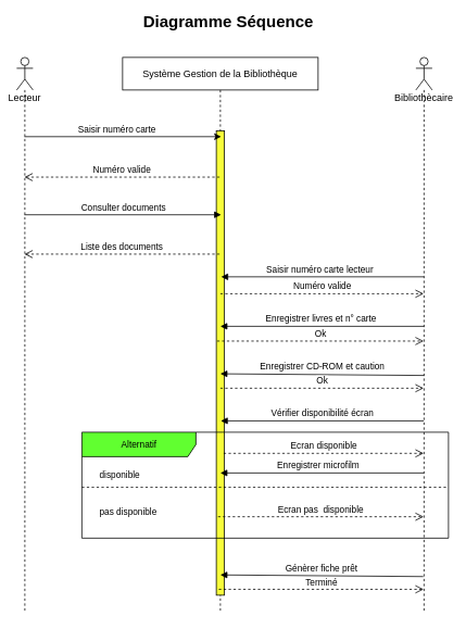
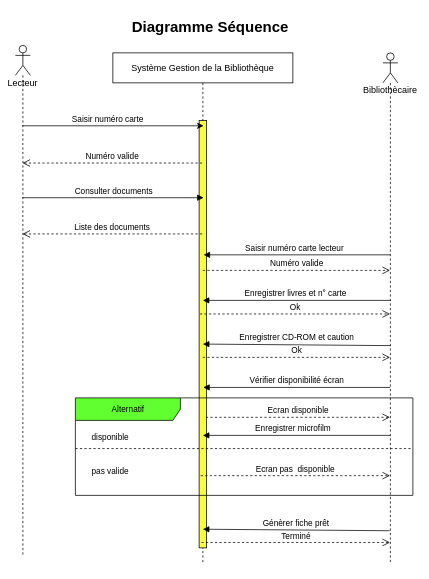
- <mxCell id="27" value="&lt;b&gt;&lt;font style=&quot;font-size: 20px&quot;&gt;Diagramme Séquence&lt;/font&gt;&lt;/b&gt;" style="text;html=1;strokeColor=none;fillColor=none;align=center;verticalAlign=middle;whiteSpace=wrap;rounded=0;fontSize=12;" vertex="1" parent="1"><mxGeometry x="170" y="10" width="220" height="30" as="geometry" /></mxCell>
+ <mxCell id="27" value="&lt;b&gt;&lt;font style=&quot;font-size: 20px&quot;&gt;Diagramme Séquence&lt;/font&gt;&lt;/b&gt;" style="text;html=1;strokeColor=none;fillColor=none;align=center;verticalAlign=middle;whiteSpace=wrap;rounded=0;fontSize=12;" vertex="1" parent="1"><mxGeometry x="170" y="20" width="220" height="30" as="geometry" /></mxCell>
- <mxCell id="6" value="Lecteur" style="shape=umlLifeline;participant=umlActor;perimeter=lifelinePerimeter;whiteSpace=wrap;html=1;container=1;collapsible=0;recursiveResize=0;verticalAlign=top;spacingTop=36;outlineConnect=0;" parent="1" vertex="1"><mxGeometry x="20" y="70" width="20" height="680" as="geometry" /></mxCell>
+ <mxCell id="6" value="Lecteur" style="shape=umlLifeline;participant=umlActor;perimeter=lifelinePerimeter;whiteSpace=wrap;html=1;container=1;collapsible=0;recursiveResize=0;verticalAlign=top;spacingTop=36;outlineConnect=0;" parent="1" vertex="1"><mxGeometry x="20" y="60" width="20" height="680" as="geometry" /></mxCell>
- <mxCell id="24" value="pas disponible" style="line;strokeWidth=1;dashed=1;labelPosition=center;verticalLabelPosition=bottom;align=left;verticalAlign=top;spacingLeft=20;spacingTop=15;fontSize=11;" parent="22" vertex="1"><mxGeometry y="65" width="450.0" height="5.2" as="geometry" /></mxCell>
+ <mxCell id="24" value="pas valide" style="line;strokeWidth=1;dashed=1;labelPosition=center;verticalLabelPosition=bottom;align=left;verticalAlign=top;spacingLeft=20;spacingTop=15;fontSize=11;" parent="22" vertex="1"><mxGeometry y="65" width="450.0" height="5.2" as="geometry" /></mxCell>
